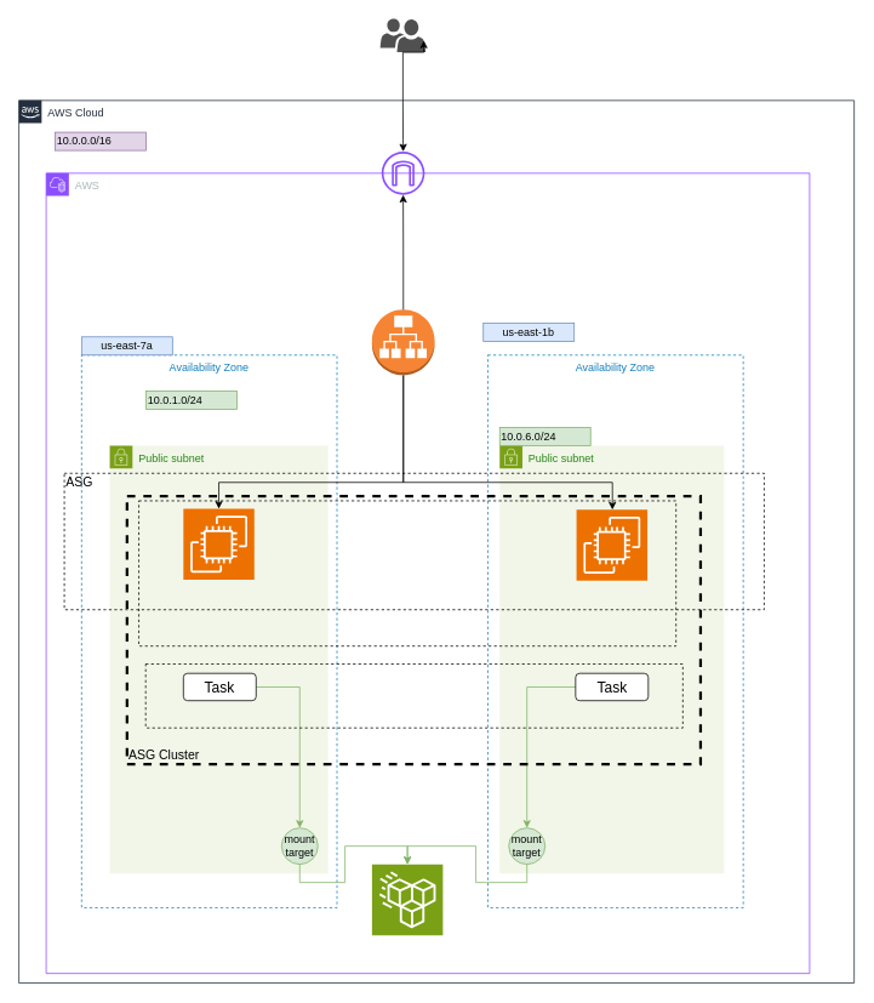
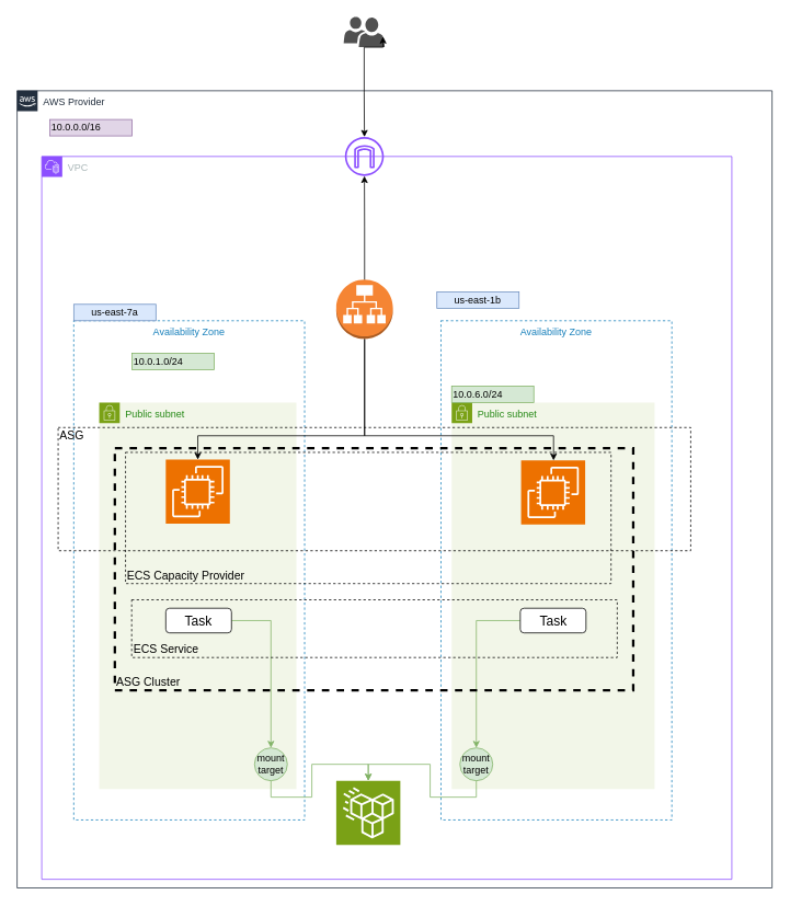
- <mxCell id="2" value="AWS Cloud" style="points=[[0,0],[0.25,0],[0.5,0],[0.75,0],[1,0],[1,0.25],[1,0.5],[1,0.75],[1,1],[0.75,1],[0.5,1],[0.25,1],[0,1],[0,0.75],[0,0.5],[0,0.25]];outlineConnect=0;gradientColor=none;html=1;whiteSpace=wrap;fontSize=12;fontStyle=0;shape=mxgraph.aws4.group;grIcon=mxgraph.aws4.group_aws_cloud_alt;strokeColor=#232F3E;fillColor=none;verticalAlign=top;align=left;spacingLeft=30;fontColor=#232F3E;dashed=0;container=1;pointerEvents=0;collapsible=0;recursiveResize=0;" parent="1" vertex="1"><mxGeometry x="20" y="110" width="919" height="970.5" as="geometry" /></mxCell>
+ <mxCell id="2" value="AWS Provider" style="points=[[0,0],[0.25,0],[0.5,0],[0.75,0],[1,0],[1,0.25],[1,0.5],[1,0.75],[1,1],[0.75,1],[0.5,1],[0.25,1],[0,1],[0,0.75],[0,0.5],[0,0.25]];outlineConnect=0;gradientColor=none;html=1;whiteSpace=wrap;fontSize=12;fontStyle=0;shape=mxgraph.aws4.group;grIcon=mxgraph.aws4.group_aws_cloud_alt;strokeColor=#232F3E;fillColor=none;verticalAlign=top;align=left;spacingLeft=30;fontColor=#232F3E;dashed=0;container=1;pointerEvents=0;collapsible=0;recursiveResize=0;" parent="1" vertex="1"><mxGeometry x="20" y="110" width="919" height="970.5" as="geometry" /></mxCell>
- <mxCell id="3" value="AWS" style="points=[[0,0],[0.25,0],[0.5,0],[0.75,0],[1,0],[1,0.25],[1,0.5],[1,0.75],[1,1],[0.75,1],[0.5,1],[0.25,1],[0,1],[0,0.75],[0,0.5],[0,0.25]];outlineConnect=0;gradientColor=none;html=1;whiteSpace=wrap;fontSize=12;fontStyle=0;container=1;pointerEvents=0;collapsible=0;recursiveResize=0;shape=mxgraph.aws4.group;grIcon=mxgraph.aws4.group_vpc2;strokeColor=#8C4FFF;fillColor=none;verticalAlign=top;align=left;spacingLeft=30;fontColor=#AAB7B8;dashed=0;" parent="2" vertex="1"><mxGeometry x="30" y="80" width="840" height="880" as="geometry" /></mxCell>
+ <mxCell id="3" value="VPC" style="points=[[0,0],[0.25,0],[0.5,0],[0.75,0],[1,0],[1,0.25],[1,0.5],[1,0.75],[1,1],[0.75,1],[0.5,1],[0.25,1],[0,1],[0,0.75],[0,0.5],[0,0.25]];outlineConnect=0;gradientColor=none;html=1;whiteSpace=wrap;fontSize=12;fontStyle=0;container=1;pointerEvents=0;collapsible=0;recursiveResize=0;shape=mxgraph.aws4.group;grIcon=mxgraph.aws4.group_vpc2;strokeColor=#8C4FFF;fillColor=none;verticalAlign=top;align=left;spacingLeft=30;fontColor=#AAB7B8;dashed=0;" parent="2" vertex="1"><mxGeometry x="30" y="80" width="840" height="880" as="geometry" /></mxCell>
+ <mxCell id="24" value="&lt;font style=&quot;font-size: 14px;&quot;&gt;ECS Capacity Provider&lt;/font&gt;" style="text;html=1;align=left;verticalAlign=middle;whiteSpace=wrap;rounded=0;" vertex="1" parent="3"><mxGeometry x="102" y="500.5" width="198" height="19.5" as="geometry" /></mxCell>
+ <mxCell id="26" value="&lt;font style=&quot;font-size: 14px;&quot;&gt;ECS Service&lt;/font&gt;" style="text;html=1;align=left;verticalAlign=middle;whiteSpace=wrap;rounded=0;" vertex="1" parent="3"><mxGeometry x="109.5" y="590.5" width="198" height="19.5" as="geometry" /></mxCell>
